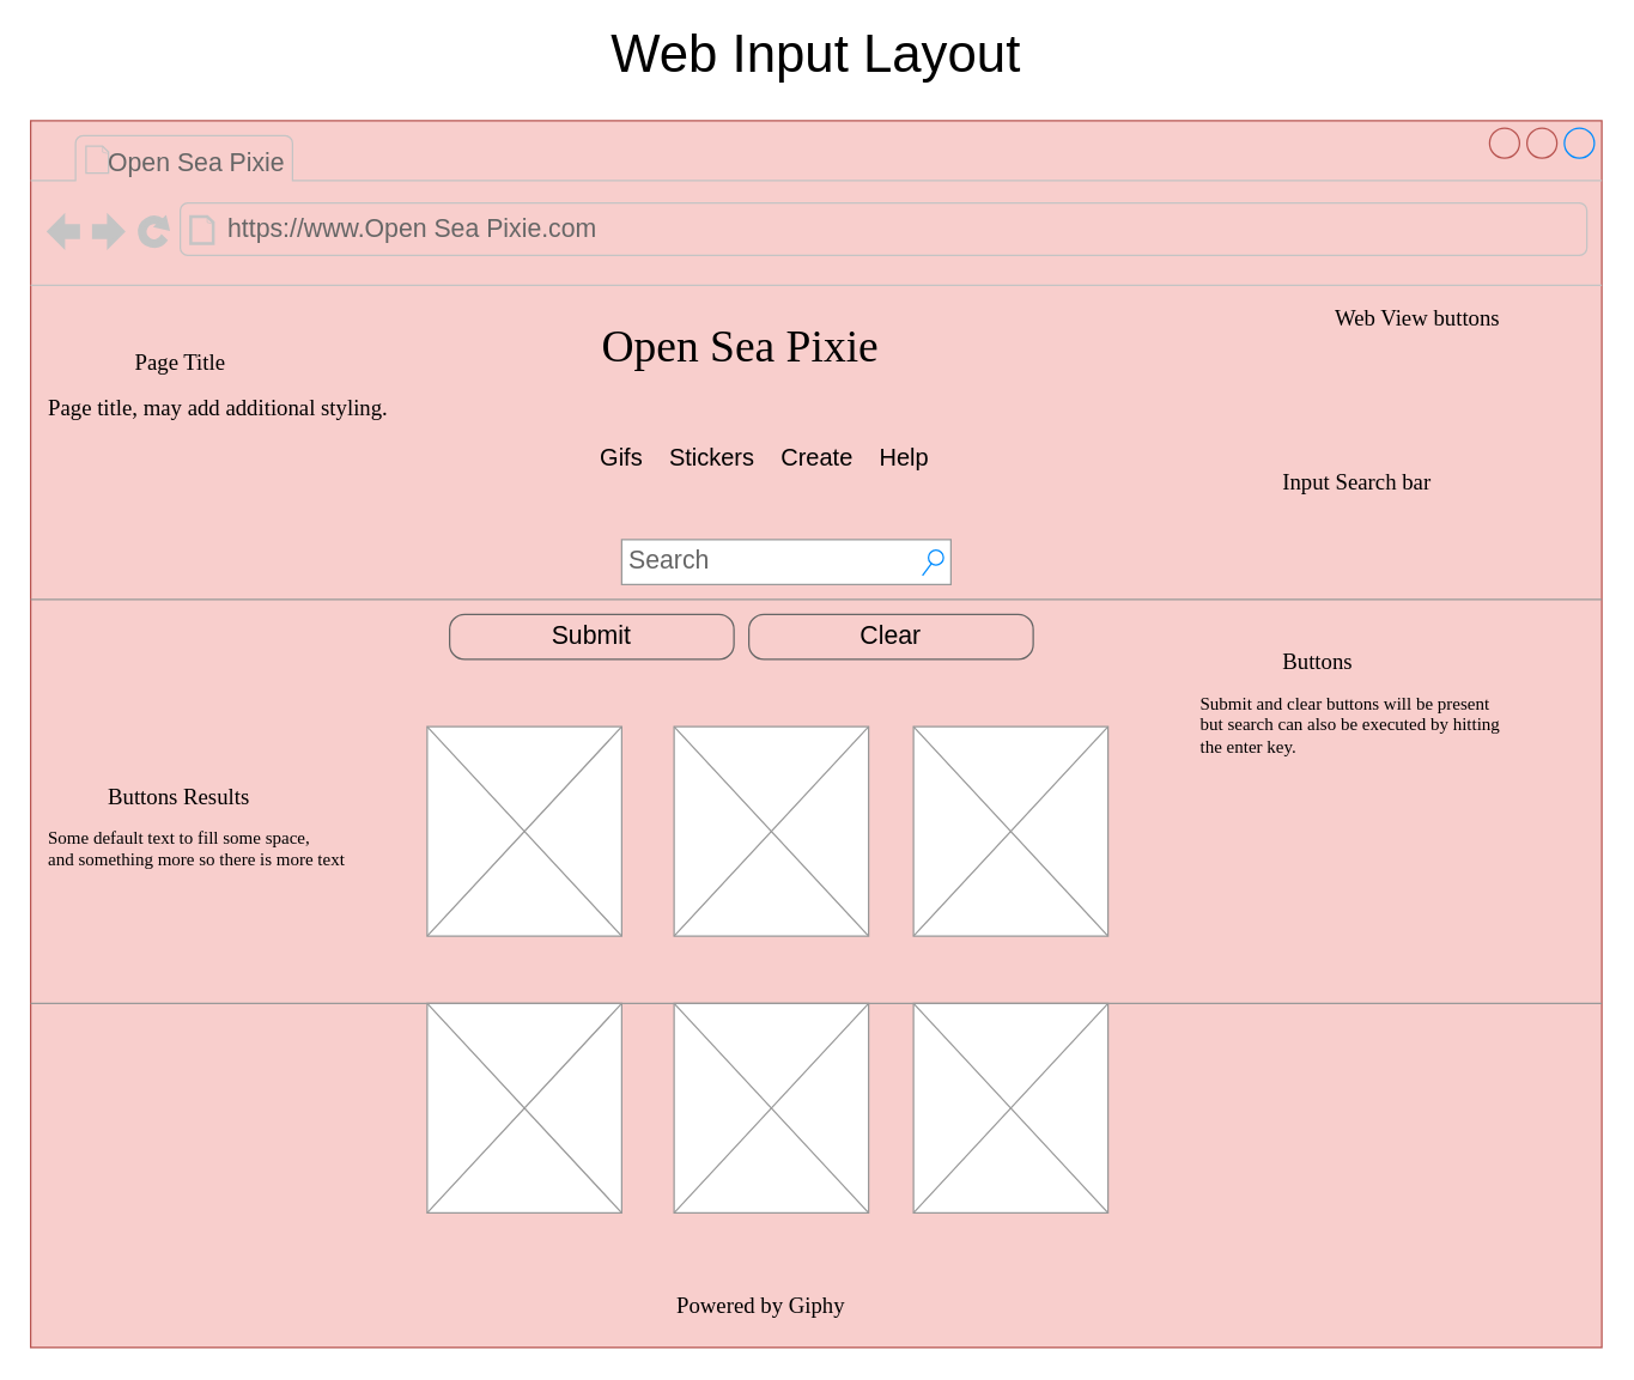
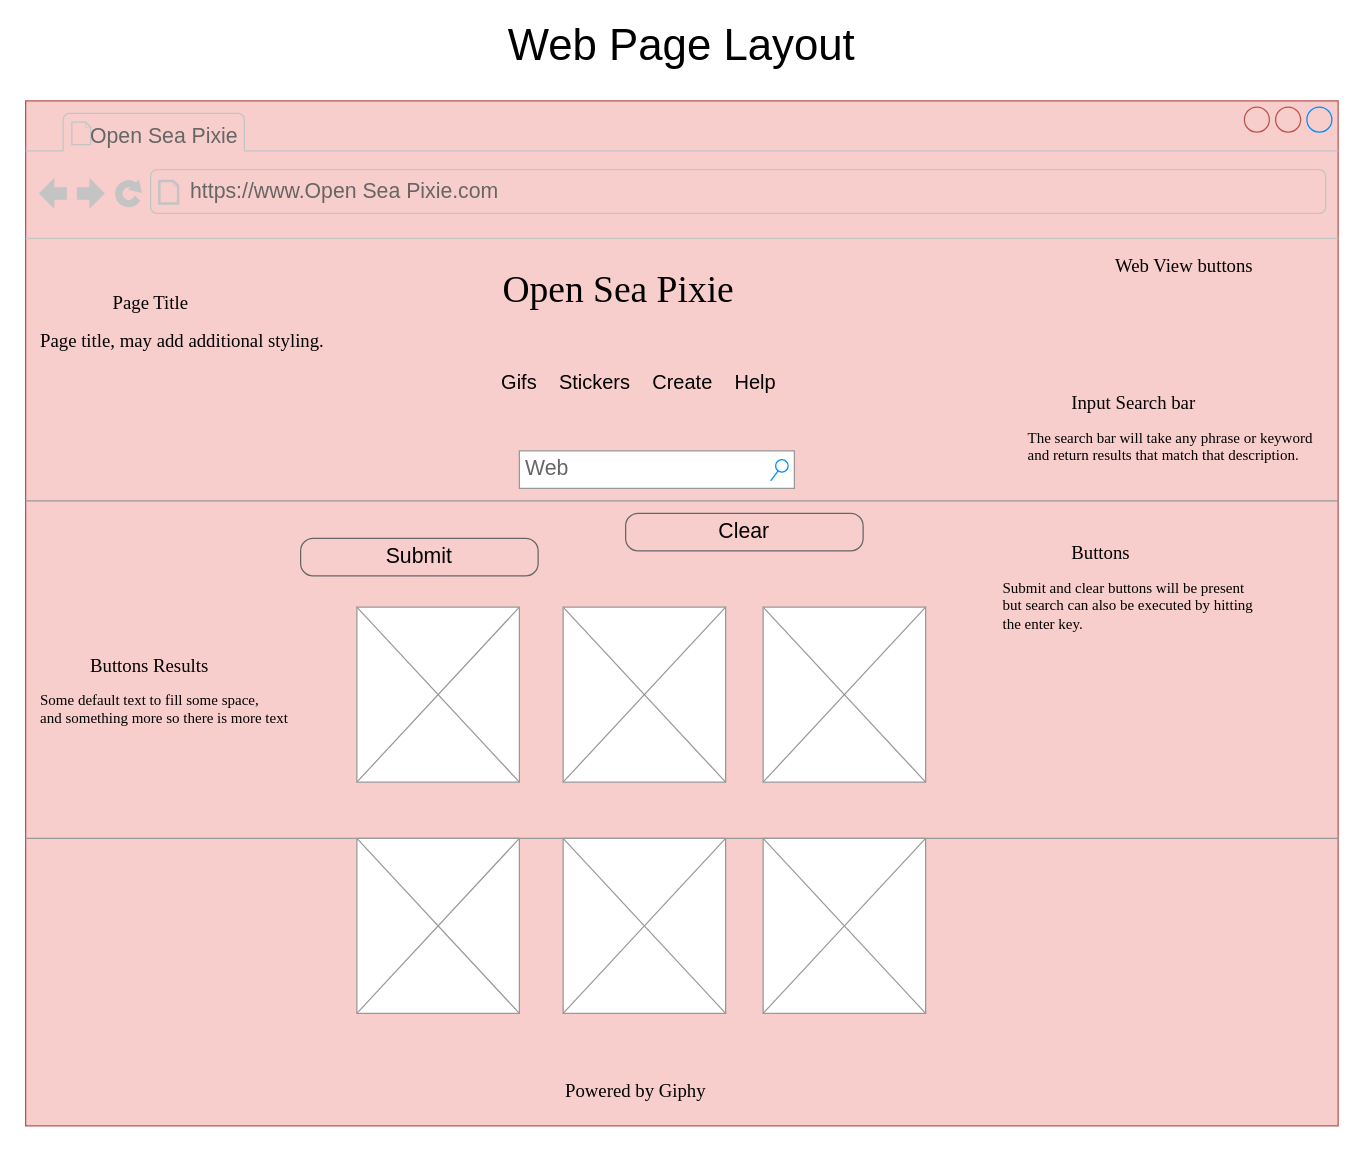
- <mxCell id="28" value="&lt;font style=&quot;font-size: 35px;&quot;&gt;Web Input Layout&lt;/font&gt;" style="text;html=1;align=center;verticalAlign=middle;whiteSpace=wrap;rounded=0;" parent="1" vertex="1"><mxGeometry x="370" y="20" width="350" height="30" as="geometry" /></mxCell>
+ <mxCell id="28" value="&lt;font style=&quot;font-size: 35px;&quot;&gt;Web Page Layout&lt;/font&gt;" style="text;html=1;align=center;verticalAlign=middle;whiteSpace=wrap;rounded=0;" parent="1" vertex="1"><mxGeometry x="370" y="20" width="350" height="30" as="geometry" /></mxCell>
+ <mxCell id="15" value="The search bar will take any phrase or keyword and return results that match that description." style="text;html=1;points=[];align=left;verticalAlign=top;spacingTop=-4;fontSize=12;fontFamily=Verdana;whiteSpace=wrap;" parent="2" vertex="1"><mxGeometry x="800" y="260" width="240" height="40" as="geometry" /></mxCell>
- <mxCell id="11" value="Search" style="strokeWidth=1;shadow=0;dashed=0;align=center;html=1;shape=mxgraph.mockup.forms.searchBox;strokeColor=#999999;mainText=;strokeColor2=#008cff;fontColor=#666666;fontSize=17;align=left;spacingLeft=3;rounded=0;labelBackgroundColor=none;" parent="2" vertex="1"><mxGeometry x="395" y="280" width="220" height="30" as="geometry" /></mxCell>
+ <mxCell id="11" value="Web" style="strokeWidth=1;shadow=0;dashed=0;align=center;html=1;shape=mxgraph.mockup.forms.searchBox;strokeColor=#999999;mainText=;strokeColor2=#008cff;fontColor=#666666;fontSize=17;align=left;spacingLeft=3;rounded=0;labelBackgroundColor=none;" parent="2" vertex="1"><mxGeometry x="395" y="280" width="220" height="30" as="geometry" /></mxCell>
- <mxCell id="13" value="Submit" style="strokeWidth=1;shadow=0;dashed=0;align=center;html=1;shape=mxgraph.mockup.buttons.button;strokeColor=#666666;mainText=;buttonStyle=round;fontSize=17;fontStyle=0;fillColor=none;whiteSpace=wrap;rounded=0;labelBackgroundColor=none;" parent="2" vertex="1"><mxGeometry x="280" y="330" width="190" height="30" as="geometry" /></mxCell>
+ <mxCell id="13" value="Submit" style="strokeWidth=1;shadow=0;dashed=0;align=center;html=1;shape=mxgraph.mockup.buttons.button;strokeColor=#666666;mainText=;buttonStyle=round;fontSize=17;fontStyle=0;fillColor=none;whiteSpace=wrap;rounded=0;labelBackgroundColor=none;" parent="2" vertex="1"><mxGeometry x="220" y="350" width="190" height="30" as="geometry" /></mxCell>
